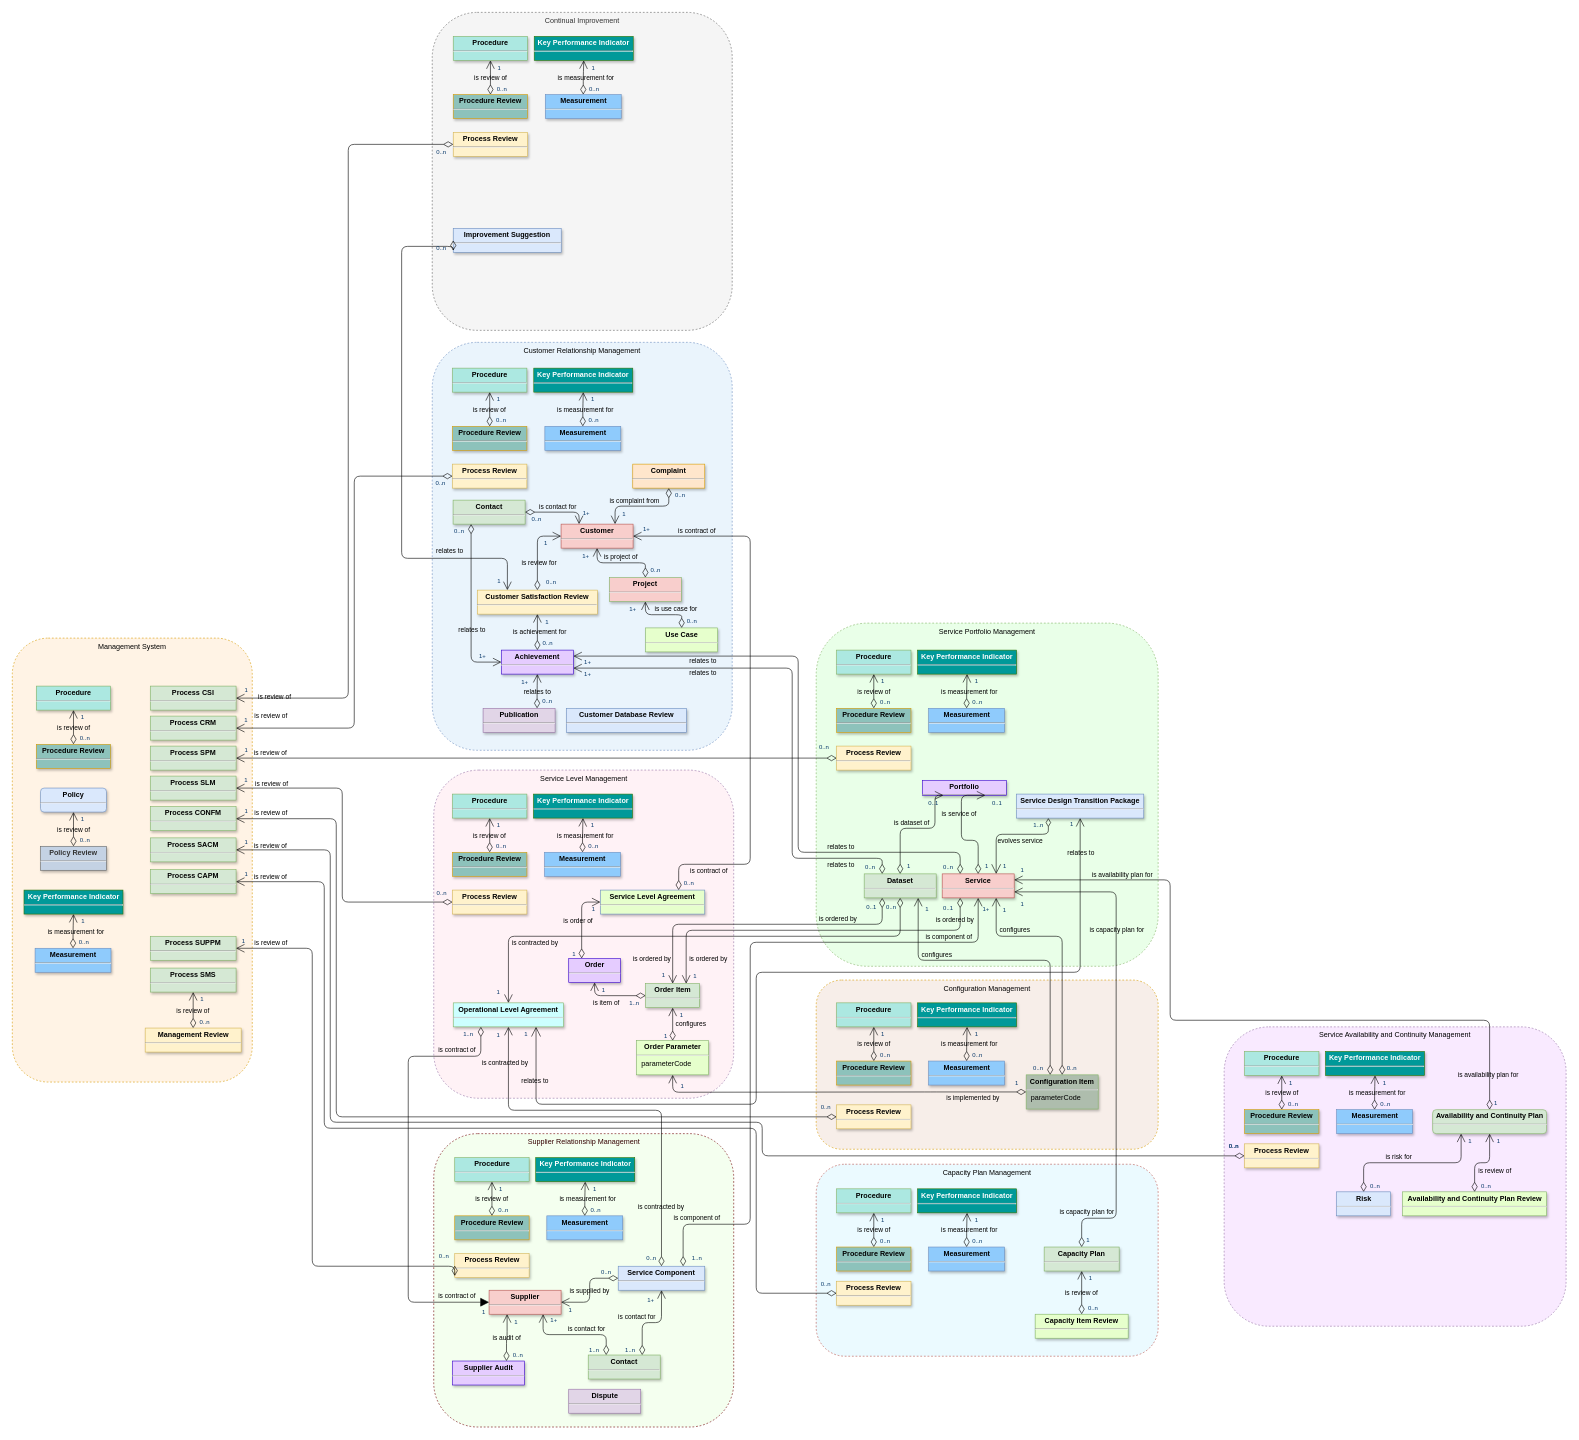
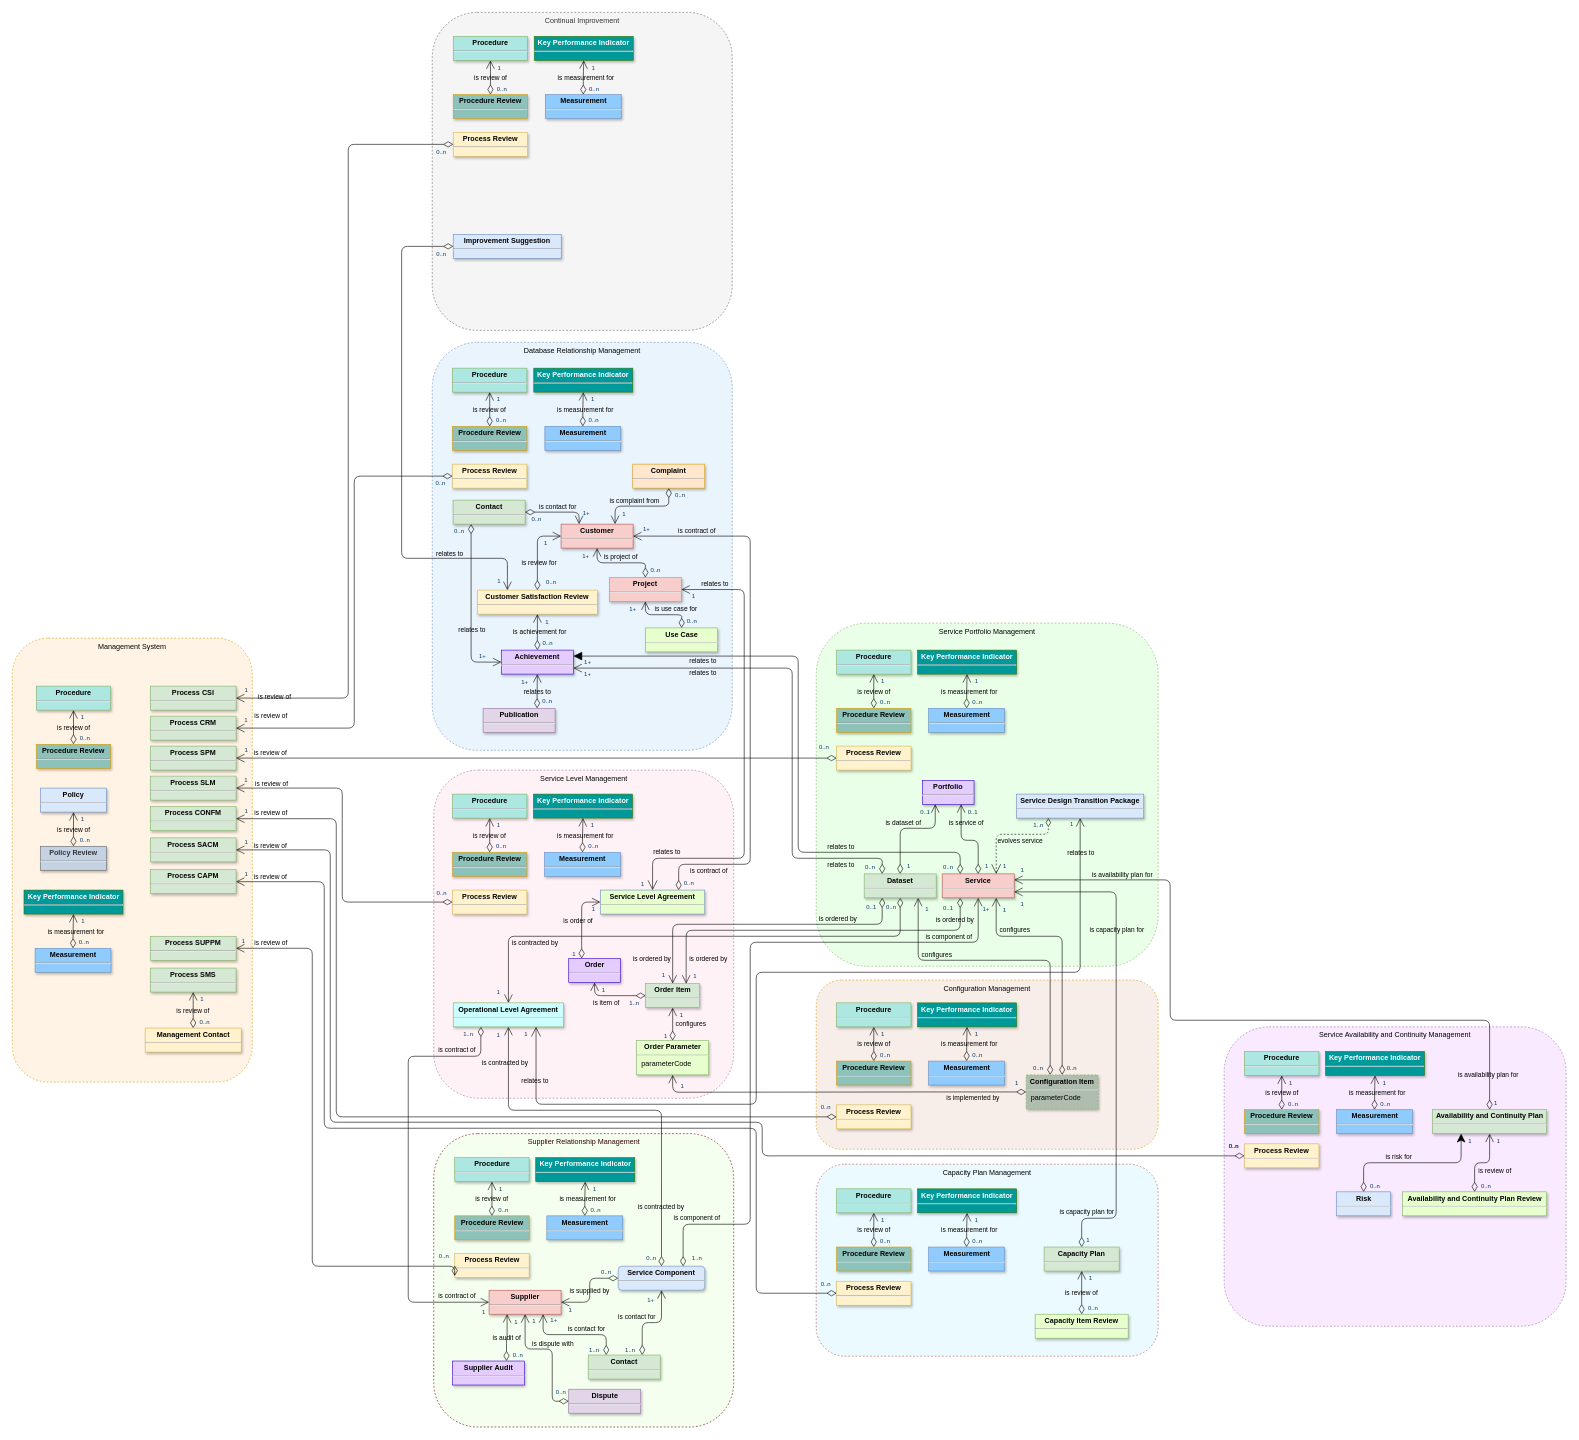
- <mxCell id="115" value="&lt;p style=&quot;margin: 4px 0px 0px; text-align: center;&quot;&gt;&lt;strong style=&quot;&quot;&gt;Improvement Suggestion&lt;/strong&gt;&lt;/p&gt;&lt;hr&gt;&lt;p style=&quot;margin: 0px; margin-left: 8px;&quot;&gt;&lt;br&gt;&lt;/p&gt;" style="verticalAlign=top;align=left;overflow=fill;fontSize=12;fontFamily=Helvetica;html=1;strokeColor=#6c8ebf;shadow=1;fillColor=#dae8fc;" vertex="1" parent="1"><mxGeometry x="755" y="380" width="180" height="40" as="geometry" /></mxCell>
+ <mxCell id="115" value="&lt;p style=&quot;margin: 4px 0px 0px; text-align: center;&quot;&gt;&lt;strong style=&quot;&quot;&gt;Improvement Suggestion&lt;/strong&gt;&lt;/p&gt;&lt;hr&gt;&lt;p style=&quot;margin: 0px; margin-left: 8px;&quot;&gt;&lt;br&gt;&lt;/p&gt;" style="verticalAlign=top;align=left;overflow=fill;fontSize=12;fontFamily=Helvetica;html=1;strokeColor=#6c8ebf;shadow=1;fillColor=#dae8fc;" vertex="1" parent="1"><mxGeometry x="755" y="390" width="180" height="40" as="geometry" /></mxCell>
- <mxCell id="3" value="Customer Relationship Management" style="rounded=1;whiteSpace=wrap;html=1;fillColor=#EAF4FC;strokeColor=#6c8ebf;dashed=1;verticalAlign=top;align=center;" parent="2" vertex="1"><mxGeometry width="500" height="680" as="geometry" /></mxCell>
+ <mxCell id="3" value="Database Relationship Management" style="rounded=1;whiteSpace=wrap;html=1;fillColor=#EAF4FC;strokeColor=#6c8ebf;dashed=1;verticalAlign=top;align=center;" parent="2" vertex="1"><mxGeometry width="500" height="680" as="geometry" /></mxCell>
- <mxCell id="215" value="" style="endArrow=open;endSize=12;startArrow=diamondThin;startSize=14;startFill=0;edgeStyle=orthogonalEdgeStyle;labelBackgroundColor=default;entryX=1;entryY=0.25;entryDx=0;entryDy=0;exitX=0.25;exitY=0;exitDx=0;exitDy=0;" edge="1" parent="1" source="137" target="43"><mxGeometry x="1319" y="-93" as="geometry"><mxPoint x="1480" y="1466" as="sourcePoint" /><mxPoint x="965" y="1123" as="targetPoint" /><Array as="points"><mxPoint x="1600" y="1420" /><mxPoint x="1330" y="1420" /><mxPoint x="1330" y="1093" /></Array></mxGeometry></mxCell>
+ <mxCell id="215" value="" style="endArrow=block;endSize=12;startArrow=diamondThin;startSize=14;startFill=0;edgeStyle=orthogonalEdgeStyle;labelBackgroundColor=default;entryX=1;entryY=0.25;entryDx=0;entryDy=0;exitX=0.25;exitY=0;exitDx=0;exitDy=0;" edge="1" parent="1" source="137" target="43"><mxGeometry x="1319" y="-93" as="geometry"><mxPoint x="1480" y="1466" as="sourcePoint" /><mxPoint x="965" y="1123" as="targetPoint" /><Array as="points"><mxPoint x="1600" y="1420" /><mxPoint x="1330" y="1420" /><mxPoint x="1330" y="1093" /></Array></mxGeometry></mxCell>
- <mxCell id="57" value="&lt;p style=&quot;margin: 4px 0px 0px; text-align: center;&quot;&gt;&lt;strong style=&quot;&quot;&gt;Customer Database Review&lt;/strong&gt;&lt;/p&gt;&lt;hr&gt;&lt;p style=&quot;margin: 0px; margin-left: 8px;&quot;&gt;&lt;br&gt;&lt;/p&gt;" style="verticalAlign=top;align=left;overflow=fill;fontSize=12;fontFamily=Helvetica;html=1;strokeColor=#6c8ebf;shadow=1;fillColor=#dae8fc;" parent="2" vertex="1"><mxGeometry x="223.75" y="610" width="200" height="40" as="geometry" /></mxCell>
+ <mxCell id="178" value="" style="endArrow=open;endSize=12;startArrow=open;startSize=14;startFill=0;edgeStyle=orthogonalEdgeStyle;labelBackgroundColor=default;entryX=1;entryY=0.5;entryDx=0;entryDy=0;exitX=0.5;exitY=0;exitDx=0;exitDy=0;" edge="1" parent="1" source="161" target="28"><mxGeometry x="1359" y="-200" as="geometry"><mxPoint x="1059" y="1600" as="sourcePoint" /><mxPoint x="1065" y="903" as="targetPoint" /><Array as="points"><mxPoint x="1087" y="1430" /><mxPoint x="1240" y="1430" /><mxPoint x="1240" y="982" /></Array></mxGeometry></mxCell>
+ <mxCell id="179" value="1" style="resizable=0;align=left;verticalAlign=top;labelBackgroundColor=none;fontSize=10;strokeColor=#003366;shadow=1;fillColor=#D4E1F5;fontColor=#003366" connectable="0" vertex="1" parent="178"><mxGeometry x="-1" relative="1" as="geometry"><mxPoint x="-21" y="-23" as="offset" /></mxGeometry></mxCell>
+ <mxCell id="180" value="1" style="resizable=0;align=right;verticalAlign=top;labelBackgroundColor=none;fontSize=10;strokeColor=#003366;shadow=1;fillColor=#D4E1F5;fontColor=#003366" connectable="0" vertex="1" parent="178"><mxGeometry x="1" relative="1" as="geometry"><mxPoint x="24" y="-2" as="offset" /></mxGeometry></mxCell>
+ <mxCell id="181" value="relates to" style="edgeLabel;html=1;align=center;verticalAlign=middle;resizable=0;points=[];labelBackgroundColor=none;" vertex="1" connectable="0" parent="178"><mxGeometry relative="1" as="geometry"><mxPoint x="-50" y="-284" as="offset" /></mxGeometry></mxCell>
+ <mxCell id="182" value="relates to" style="edgeLabel;html=1;align=center;verticalAlign=middle;resizable=0;points=[];labelBackgroundColor=none;" vertex="1" connectable="0" parent="178"><mxGeometry relative="1" as="geometry"><mxPoint x="-130" y="163" as="offset" /></mxGeometry></mxCell>
- <mxCell id="214" value="&lt;p style=&quot;margin: 4px 0px 0px; text-align: center;&quot;&gt;&lt;strong style=&quot;&quot;&gt;Portfolio&lt;/strong&gt;&lt;/p&gt;&lt;hr&gt;&lt;p style=&quot;margin: 0px; margin-left: 8px;&quot;&gt;&lt;br&gt;&lt;/p&gt;" style="verticalAlign=top;align=left;overflow=fill;fontSize=12;fontFamily=Helvetica;html=1;strokeColor=#3700CC;shadow=1;fillColor=light-dark(#E5CCFF,#CC99FF);fontColor=default;" vertex="1" parent="1"><mxGeometry x="1536.88" y="1300" width="140" height="25" as="geometry" /></mxCell>
+ <mxCell id="214" value="&lt;p style=&quot;margin: 4px 0px 0px; text-align: center;&quot;&gt;&lt;strong style=&quot;&quot;&gt;Portfolio&lt;/strong&gt;&lt;/p&gt;&lt;hr&gt;&lt;p style=&quot;margin: 0px; margin-left: 8px;&quot;&gt;&lt;br&gt;&lt;/p&gt;" style="verticalAlign=top;align=left;overflow=fill;fontSize=12;fontFamily=Helvetica;html=1;strokeColor=#3700CC;shadow=1;fillColor=light-dark(#E5CCFF,#CC99FF);fontColor=default;" vertex="1" parent="1"><mxGeometry x="1536.88" y="1300" width="86.25" height="40" as="geometry" /></mxCell>
- <mxCell id="67" value="&lt;p style=&quot;margin: 4px 0px 0px; text-align: center;&quot;&gt;&lt;strong style=&quot;&quot;&gt;Policy&lt;/strong&gt;&lt;/p&gt;&lt;hr&gt;&lt;p style=&quot;margin: 0px; margin-left: 8px;&quot;&gt;&lt;br&gt;&lt;/p&gt;" style="verticalAlign=top;align=left;overflow=fill;fontSize=12;fontFamily=Helvetica;html=1;strokeColor=#6c8ebf;shadow=1;fillColor=#dae8fc;rounded=1;" parent="1" vertex="1"><mxGeometry x="67" y="1313" width="110" height="40" as="geometry" /></mxCell>
+ <mxCell id="67" value="&lt;p style=&quot;margin: 4px 0px 0px; text-align: center;&quot;&gt;&lt;strong style=&quot;&quot;&gt;Policy&lt;/strong&gt;&lt;/p&gt;&lt;hr&gt;&lt;p style=&quot;margin: 0px; margin-left: 8px;&quot;&gt;&lt;br&gt;&lt;/p&gt;" style="verticalAlign=top;align=left;overflow=fill;fontSize=12;fontFamily=Helvetica;html=1;strokeColor=#6c8ebf;shadow=1;fillColor=#dae8fc;" parent="1" vertex="1"><mxGeometry x="67" y="1313" width="110" height="40" as="geometry" /></mxCell>
- <mxCell id="229" value="" style="endArrow=diamondThin;endSize=12;startArrow=open;startSize=14;startFill=0;edgeStyle=orthogonalEdgeStyle;labelBackgroundColor=default;entryX=0.25;entryY=1;entryDx=0;entryDy=0;exitX=0.75;exitY=0;exitDx=0;exitDy=0;endFill=0;" edge="1" parent="1" source="137" target="228"><mxGeometry x="620" y="340" as="geometry"><mxPoint x="1510" y="1466" as="sourcePoint" /><mxPoint x="1568" y="1350" as="targetPoint" /><Array as="points"><mxPoint x="1660" y="1390" /><mxPoint x="1747" y="1390" /></Array></mxGeometry></mxCell>
+ <mxCell id="229" value="" style="endArrow=diamondThin;endSize=12;startArrow=open;startSize=14;startFill=0;edgeStyle=orthogonalEdgeStyle;labelBackgroundColor=default;entryX=0.25;entryY=1;entryDx=0;entryDy=0;exitX=0.75;exitY=0;exitDx=0;exitDy=0;endFill=0;dashed=1;" edge="1" parent="1" source="137" target="228"><mxGeometry x="620" y="340" as="geometry"><mxPoint x="1510" y="1466" as="sourcePoint" /><mxPoint x="1568" y="1350" as="targetPoint" /><Array as="points"><mxPoint x="1660" y="1390" /><mxPoint x="1747" y="1390" /></Array></mxGeometry></mxCell>
- <mxCell id="86" value="&lt;p style=&quot;margin: 4px 0px 0px; text-align: center;&quot;&gt;&lt;strong style=&quot;&quot;&gt;Management Review&lt;/strong&gt;&lt;/p&gt;&lt;hr&gt;&lt;p style=&quot;margin: 0px; margin-left: 8px;&quot;&gt;&lt;br&gt;&lt;/p&gt;" style="verticalAlign=top;align=left;overflow=fill;fontSize=12;fontFamily=Helvetica;html=1;strokeColor=#d6b656;shadow=1;fillColor=#fff2cc;" parent="1" vertex="1"><mxGeometry x="241.5" y="1713" width="160" height="40" as="geometry" /></mxCell>
+ <mxCell id="86" value="&lt;p style=&quot;margin: 4px 0px 0px; text-align: center;&quot;&gt;&lt;strong style=&quot;&quot;&gt;Management Contact&lt;/strong&gt;&lt;/p&gt;&lt;hr&gt;&lt;p style=&quot;margin: 0px; margin-left: 8px;&quot;&gt;&lt;br&gt;&lt;/p&gt;" style="verticalAlign=top;align=left;overflow=fill;fontSize=12;fontFamily=Helvetica;html=1;strokeColor=#d6b656;shadow=1;fillColor=#fff2cc;" parent="1" vertex="1"><mxGeometry x="241.5" y="1713" width="160" height="40" as="geometry" /></mxCell>
- <mxCell id="184" value="&lt;p style=&quot;margin: 4px 0px 0px; text-align: center;&quot;&gt;&lt;b&gt;Configuration Item&lt;/b&gt;&lt;/p&gt;&lt;hr&gt;&lt;p style=&quot;margin: 0px; margin-left: 8px;&quot;&gt;parameterCode&lt;/p&gt;" style="verticalAlign=top;align=left;overflow=fill;fontSize=12;fontFamily=Helvetica;html=1;strokeColor=#82B366;shadow=1;fillColor=#AEBDAD;" vertex="1" parent="1"><mxGeometry x="1710" y="1791" width="120" height="57" as="geometry" /></mxCell>
+ <mxCell id="184" value="&lt;p style=&quot;margin: 4px 0px 0px; text-align: center;&quot;&gt;&lt;b&gt;Configuration Item&lt;/b&gt;&lt;/p&gt;&lt;hr&gt;&lt;p style=&quot;margin: 0px; margin-left: 8px;&quot;&gt;parameterCode&lt;/p&gt;" style="verticalAlign=top;align=left;overflow=fill;fontSize=12;fontFamily=Helvetica;html=1;strokeColor=#82B366;shadow=1;fillColor=#AEBDAD;dashed=1;" vertex="1" parent="1"><mxGeometry x="1710" y="1791" width="120" height="57" as="geometry" /></mxCell>
- <mxCell id="361" value="&lt;p style=&quot;margin: 4px 0px 0px; text-align: center;&quot;&gt;&lt;strong style=&quot;&quot;&gt;Availability and Continuity Plan&lt;/strong&gt;&lt;/p&gt;&lt;hr&gt;&lt;p style=&quot;margin: 0px; margin-left: 8px;&quot;&gt;&lt;br&gt;&lt;/p&gt;" style="verticalAlign=top;align=left;overflow=fill;fontSize=12;fontFamily=Helvetica;html=1;strokeColor=#82b366;shadow=1;fillColor=#d5e8d4;rounded=1;" vertex="1" parent="1"><mxGeometry x="2387.5" y="1849" width="190" height="40" as="geometry" /></mxCell>
+ <mxCell id="361" value="&lt;p style=&quot;margin: 4px 0px 0px; text-align: center;&quot;&gt;&lt;strong style=&quot;&quot;&gt;Availability and Continuity Plan&lt;/strong&gt;&lt;/p&gt;&lt;hr&gt;&lt;p style=&quot;margin: 0px; margin-left: 8px;&quot;&gt;&lt;br&gt;&lt;/p&gt;" style="verticalAlign=top;align=left;overflow=fill;fontSize=12;fontFamily=Helvetica;html=1;strokeColor=#82b366;shadow=1;fillColor=#d5e8d4;" vertex="1" parent="1"><mxGeometry x="2387.5" y="1849" width="190" height="40" as="geometry" /></mxCell>
- <mxCell id="377" value="" style="endArrow=open;endSize=12;startArrow=diamondThin;startSize=14;startFill=0;edgeStyle=orthogonalEdgeStyle;labelBackgroundColor=default;entryX=0.25;entryY=1;entryDx=0;entryDy=0;exitX=0.5;exitY=0;exitDx=0;exitDy=0;" edge="1" parent="1" source="376" target="361"><mxGeometry x="620" y="340" as="geometry"><mxPoint x="2468" y="1996" as="sourcePoint" /><mxPoint x="2493" y="1899" as="targetPoint" /></mxGeometry></mxCell>
+ <mxCell id="377" value="" style="endArrow=classic;endSize=12;startArrow=diamondThin;startSize=14;startFill=0;edgeStyle=orthogonalEdgeStyle;labelBackgroundColor=default;entryX=0.25;entryY=1;entryDx=0;entryDy=0;exitX=0.5;exitY=0;exitDx=0;exitDy=0;" edge="1" parent="1" source="376" target="361"><mxGeometry x="620" y="340" as="geometry"><mxPoint x="2468" y="1996" as="sourcePoint" /><mxPoint x="2493" y="1899" as="targetPoint" /></mxGeometry></mxCell>
- <mxCell id="269" value="&lt;p style=&quot;margin: 4px 0px 0px; text-align: center;&quot;&gt;&lt;strong style=&quot;&quot;&gt;Service Component&lt;/strong&gt;&lt;/p&gt;&lt;hr&gt;&lt;p style=&quot;margin: 0px; margin-left: 8px;&quot;&gt;&lt;br&gt;&lt;/p&gt;" style="verticalAlign=top;align=left;overflow=fill;fontSize=12;fontFamily=Helvetica;html=1;strokeColor=#6c8ebf;shadow=1;fillColor=#dae8fc;" vertex="1" parent="1"><mxGeometry x="1030" y="2110" width="144.25" height="40" as="geometry" /></mxCell>
+ <mxCell id="269" value="&lt;p style=&quot;margin: 4px 0px 0px; text-align: center;&quot;&gt;&lt;strong style=&quot;&quot;&gt;Service Component&lt;/strong&gt;&lt;/p&gt;&lt;hr&gt;&lt;p style=&quot;margin: 0px; margin-left: 8px;&quot;&gt;&lt;br&gt;&lt;/p&gt;" style="verticalAlign=top;align=left;overflow=fill;fontSize=12;fontFamily=Helvetica;html=1;strokeColor=#6c8ebf;shadow=1;fillColor=#dae8fc;rounded=1;" vertex="1" parent="1"><mxGeometry x="1030" y="2110" width="144.25" height="40" as="geometry" /></mxCell>
- <mxCell id="275" value="" style="endArrow=block;endSize=12;startArrow=diamondThin;startSize=14;startFill=0;edgeStyle=orthogonalEdgeStyle;labelBackgroundColor=default;exitX=0.25;exitY=1;exitDx=0;exitDy=0;entryX=0;entryY=0.5;entryDx=0;entryDy=0;" edge="1" parent="1" source="183" target="274"><mxGeometry x="1359" y="-200" as="geometry"><mxPoint x="1141" y="1493" as="sourcePoint" /><mxPoint x="650" y="1620" as="targetPoint" /><Array as="points"><mxPoint x="801" y="1760" /><mxPoint x="680" y="1760" /><mxPoint x="680" y="2170" /></Array></mxGeometry></mxCell>
+ <mxCell id="275" value="" style="endArrow=open;endSize=12;startArrow=diamondThin;startSize=14;startFill=0;edgeStyle=orthogonalEdgeStyle;labelBackgroundColor=default;exitX=0.25;exitY=1;exitDx=0;exitDy=0;entryX=0;entryY=0.5;entryDx=0;entryDy=0;" edge="1" parent="1" source="183" target="274"><mxGeometry x="1359" y="-200" as="geometry"><mxPoint x="1141" y="1493" as="sourcePoint" /><mxPoint x="650" y="1620" as="targetPoint" /><Array as="points"><mxPoint x="801" y="1760" /><mxPoint x="680" y="1760" /><mxPoint x="680" y="2170" /></Array></mxGeometry></mxCell>
+ <mxCell id="300" value="" style="endArrow=open;endSize=12;startArrow=diamondThin;startSize=14;startFill=0;edgeStyle=orthogonalEdgeStyle;labelBackgroundColor=default;entryX=0.5;entryY=1;entryDx=0;entryDy=0;exitX=0;exitY=0.5;exitDx=0;exitDy=0;" edge="1" parent="1" source="295" target="274"><mxGeometry x="620" y="340" as="geometry"><mxPoint x="855" y="2283" as="sourcePoint" /><mxPoint x="855" y="2200" as="targetPoint" /><Array as="points"><mxPoint x="920" y="2335" /><mxPoint x="920" y="2248" /><mxPoint x="875" y="2248" /></Array></mxGeometry></mxCell>
+ <mxCell id="301" value="0..n" style="resizable=0;align=left;verticalAlign=top;labelBackgroundColor=none;fontSize=10;strokeColor=#003366;shadow=1;fillColor=#D4E1F5;fontColor=#003366" connectable="0" vertex="1" parent="300"><mxGeometry x="-1" relative="1" as="geometry"><mxPoint x="-23" y="-28" as="offset" /></mxGeometry></mxCell>
+ <mxCell id="302" value="1" style="resizable=0;align=right;verticalAlign=top;labelBackgroundColor=none;fontSize=10;strokeColor=#003366;shadow=1;fillColor=#D4E1F5;fontColor=#003366" connectable="0" vertex="1" parent="300"><mxGeometry x="1" relative="1" as="geometry"><mxPoint x="19" as="offset" /></mxGeometry></mxCell>
+ <mxCell id="303" value="is dispute with" style="edgeLabel;html=1;align=center;verticalAlign=middle;resizable=0;points=[];labelBackgroundColor=none;" vertex="1" connectable="0" parent="300"><mxGeometry relative="1" as="geometry"><mxPoint y="-15" as="offset" /></mxGeometry></mxCell>
